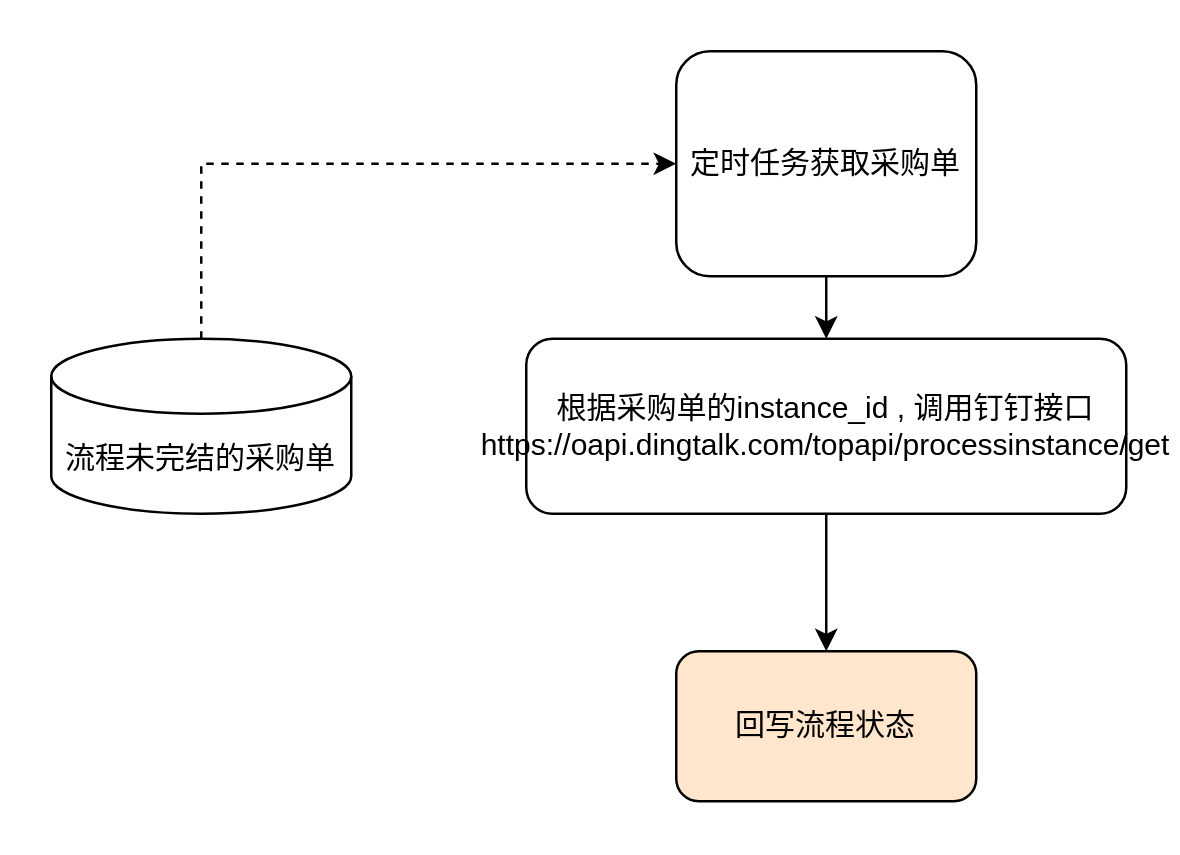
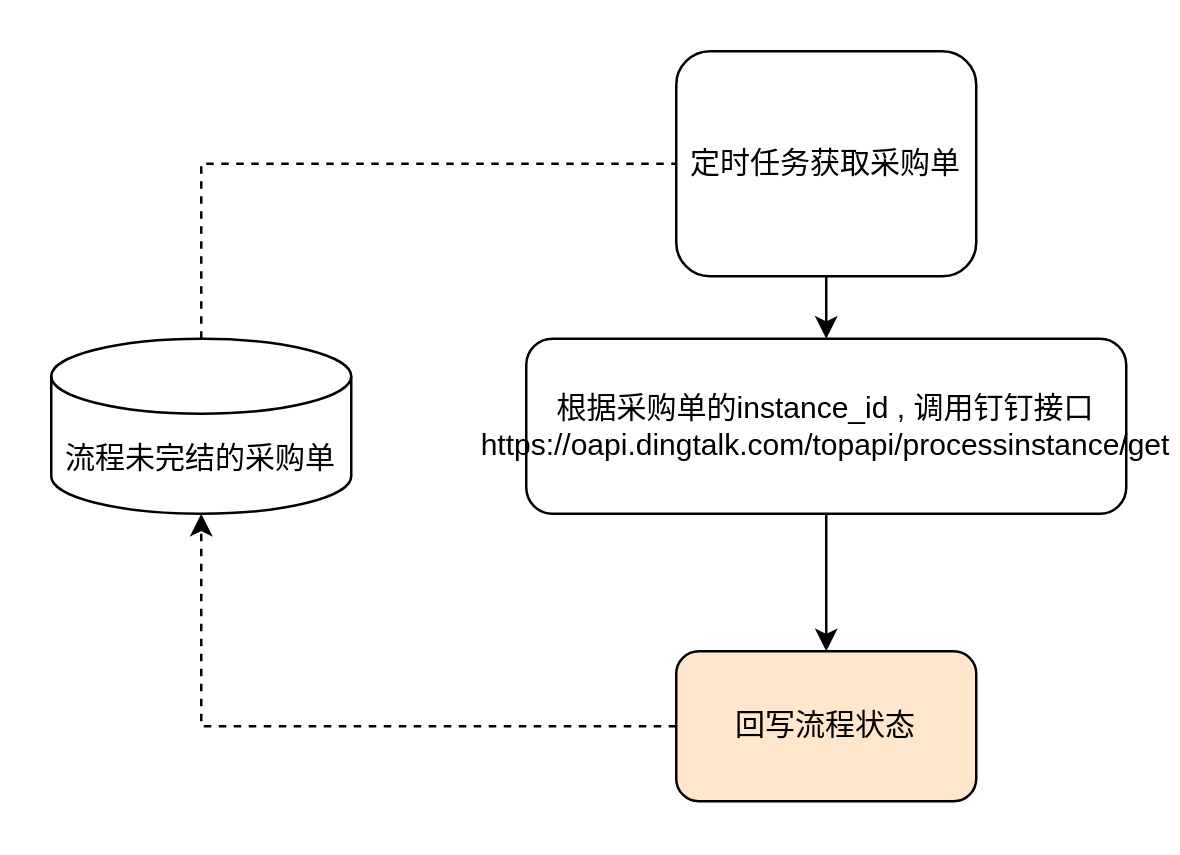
- <mxCell id="2" style="edgeStyle=orthogonalEdgeStyle;rounded=0;orthogonalLoop=1;jettySize=auto;html=1;exitX=0.5;exitY=0;exitDx=0;exitDy=0;exitPerimeter=0;entryX=0;entryY=0.5;entryDx=0;entryDy=0;dashed=1;" edge="1" parent="1" source="3" target="5"><mxGeometry relative="1" as="geometry" /></mxCell>
+ <mxCell id="2" style="edgeStyle=orthogonalEdgeStyle;rounded=0;orthogonalLoop=1;jettySize=auto;html=1;exitX=0.5;exitY=0;exitDx=0;exitDy=0;exitPerimeter=0;entryX=0;entryY=0.5;entryDx=0;entryDy=0;dashed=1;endArrow=none;" edge="1" parent="1" source="3" target="5"><mxGeometry relative="1" as="geometry" /></mxCell>
+ <mxCell id="8" style="edgeStyle=orthogonalEdgeStyle;rounded=0;orthogonalLoop=1;jettySize=auto;html=1;exitX=0;exitY=0.5;exitDx=0;exitDy=0;entryX=0.5;entryY=1;entryDx=0;entryDy=0;entryPerimeter=0;dashed=1;" edge="1" parent="1" source="9" target="3"><mxGeometry relative="1" as="geometry" /></mxCell>
